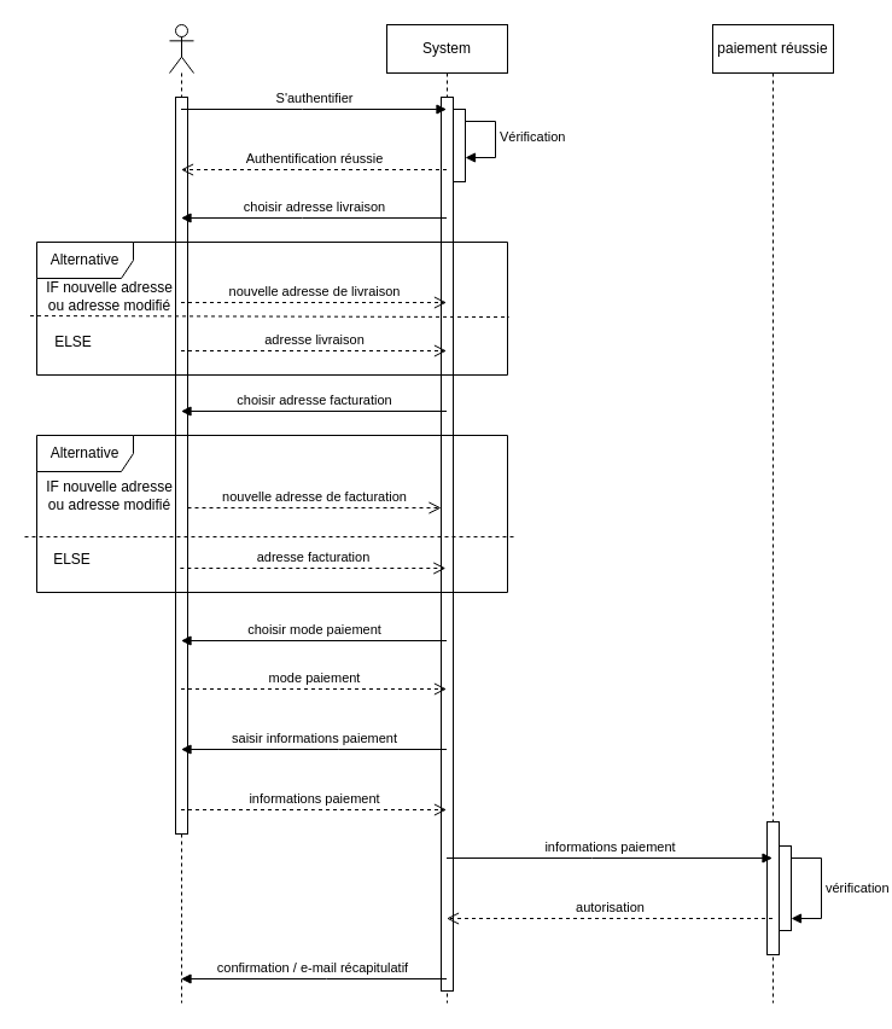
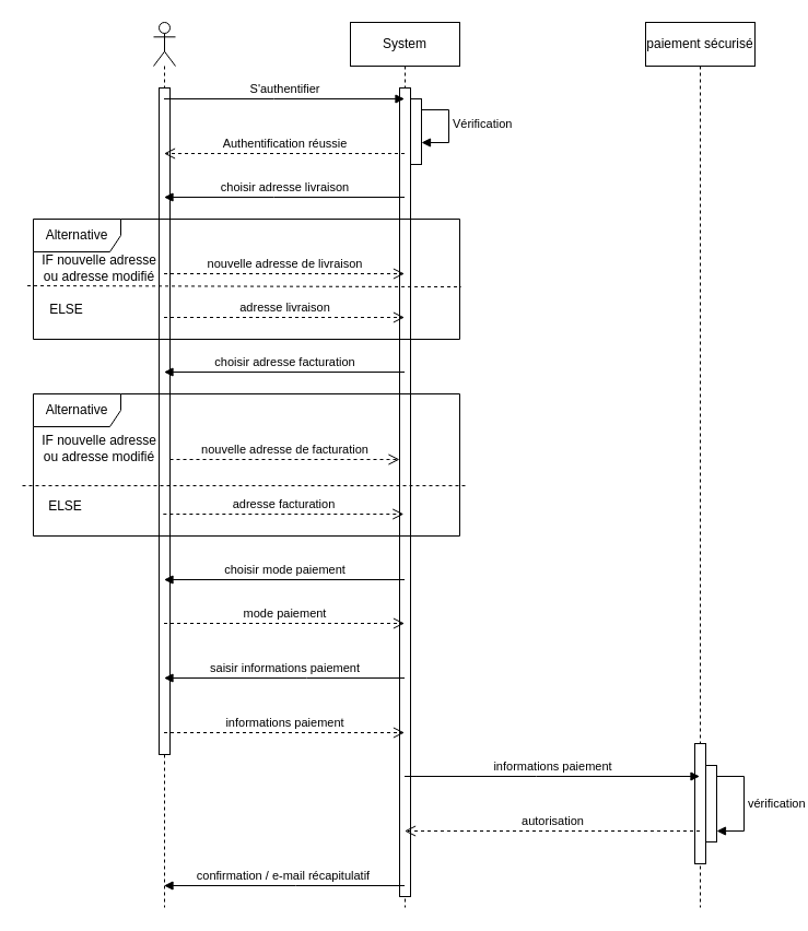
- <mxCell id="24" value="paiement réussie" style="shape=umlLifeline;perimeter=lifelinePerimeter;whiteSpace=wrap;html=1;container=1;dropTarget=0;collapsible=0;recursiveResize=0;outlineConnect=0;portConstraint=eastwest;newEdgeStyle={&quot;curved&quot;:0,&quot;rounded&quot;:0};" parent="1" vertex="1"><mxGeometry x="590" width="100" height="810" as="geometry" y="20" /></mxCell>
+ <mxCell id="24" value="paiement sécurisé" style="shape=umlLifeline;perimeter=lifelinePerimeter;whiteSpace=wrap;html=1;container=1;dropTarget=0;collapsible=0;recursiveResize=0;outlineConnect=0;portConstraint=eastwest;newEdgeStyle={&quot;curved&quot;:0,&quot;rounded&quot;:0};" parent="1" vertex="1"><mxGeometry x="590" width="100" height="810" as="geometry" y="20" /></mxCell>
